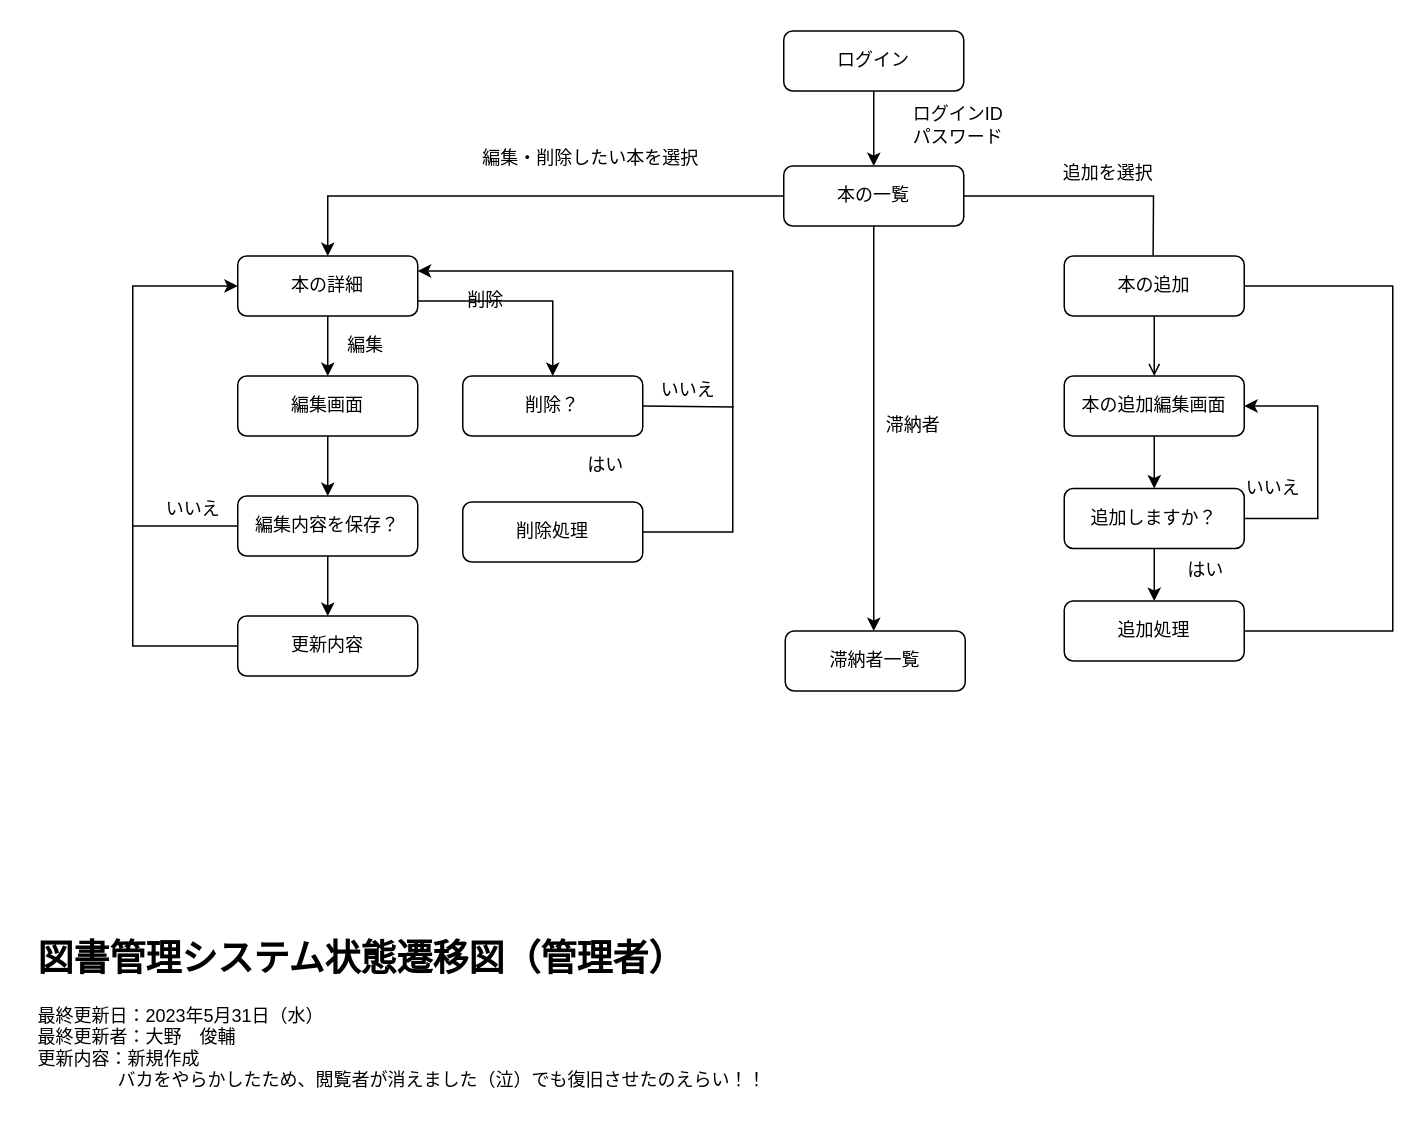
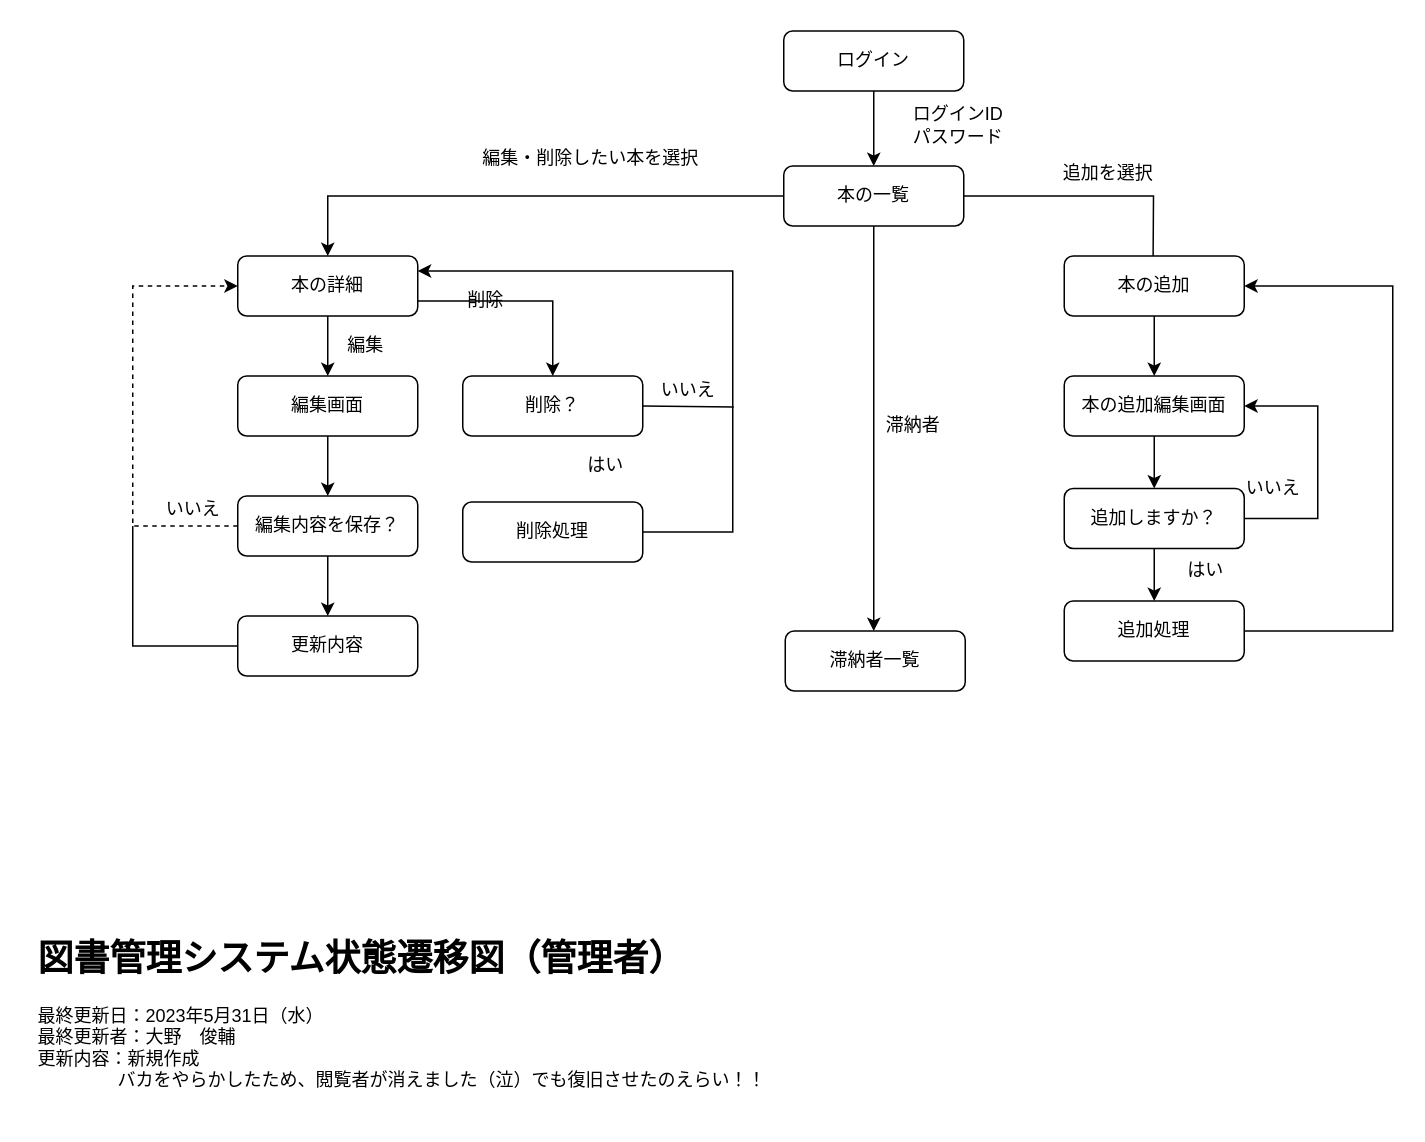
- <mxCell id="38" style="edgeStyle=orthogonalEdgeStyle;rounded=0;orthogonalLoop=1;jettySize=auto;html=1;entryX=1;entryY=0.5;entryDx=0;entryDy=0;endArrow=none;" edge="1" parent="1" source="39" target="10"><mxGeometry relative="1" as="geometry"><Array as="points"><mxPoint x="928" y="420" /><mxPoint x="928" y="190" /></Array></mxGeometry></mxCell>
+ <mxCell id="38" style="edgeStyle=orthogonalEdgeStyle;rounded=0;orthogonalLoop=1;jettySize=auto;html=1;entryX=1;entryY=0.5;entryDx=0;entryDy=0;" edge="1" parent="1" source="39" target="10"><mxGeometry relative="1" as="geometry"><Array as="points"><mxPoint x="928" y="420" /><mxPoint x="928" y="190" /></Array></mxGeometry></mxCell>
- <mxCell id="9" style="edgeStyle=orthogonalEdgeStyle;rounded=0;orthogonalLoop=1;jettySize=auto;html=1;entryX=0.5;entryY=0;entryDx=0;entryDy=0;endArrow=open;" edge="1" parent="1" source="10" target="34"><mxGeometry relative="1" as="geometry" /></mxCell>
+ <mxCell id="9" style="edgeStyle=orthogonalEdgeStyle;rounded=0;orthogonalLoop=1;jettySize=auto;html=1;entryX=0.5;entryY=0;entryDx=0;entryDy=0;" edge="1" parent="1" source="10" target="34"><mxGeometry relative="1" as="geometry" /></mxCell>
- <mxCell id="19" value="" style="endArrow=classic;html=1;rounded=0;exitX=0;exitY=0.5;exitDx=0;exitDy=0;entryX=0;entryY=0.5;entryDx=0;entryDy=0;" edge="1" parent="1" source="18" target="8"><mxGeometry width="50" height="50" relative="1" as="geometry"><mxPoint x="118" y="370" as="sourcePoint" /><mxPoint x="168" y="320" as="targetPoint" /><Array as="points"><mxPoint x="88" y="350" /><mxPoint x="88" y="270" /><mxPoint x="88" y="190" /></Array></mxGeometry></mxCell>
+ <mxCell id="19" value="" style="endArrow=classic;html=1;rounded=0;exitX=0;exitY=0.5;exitDx=0;exitDy=0;entryX=0;entryY=0.5;entryDx=0;entryDy=0;dashed=1;" edge="1" parent="1" source="18" target="8"><mxGeometry width="50" height="50" relative="1" as="geometry"><mxPoint x="118" y="370" as="sourcePoint" /><mxPoint x="168" y="320" as="targetPoint" /><Array as="points"><mxPoint x="88" y="350" /><mxPoint x="88" y="270" /><mxPoint x="88" y="190" /></Array></mxGeometry></mxCell>
